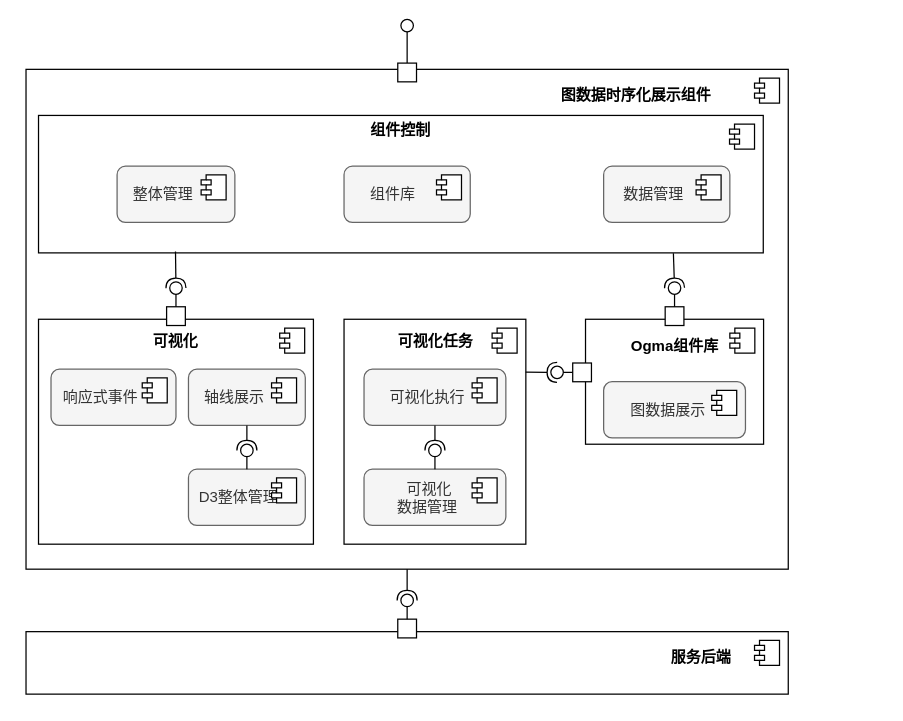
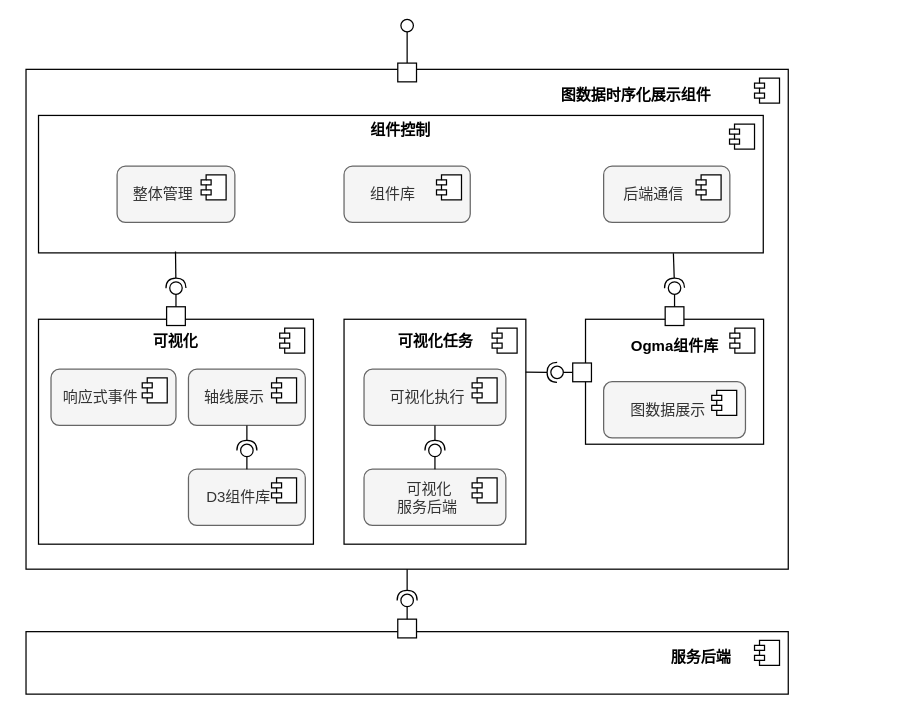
- <mxCell id="40" value="数据管理&amp;nbsp; &amp;nbsp; &amp;nbsp;&amp;nbsp;" style="html=1;dropTarget=0;whiteSpace=wrap;rounded=1;fillColor=#f5f5f5;fontColor=#333333;strokeColor=#666666;" vertex="1" parent="1"><mxGeometry x="482.25" y="132.5" width="101" height="45" as="geometry" /></mxCell>
+ <mxCell id="40" value="后端通信&amp;nbsp; &amp;nbsp; &amp;nbsp;&amp;nbsp;" style="html=1;dropTarget=0;whiteSpace=wrap;rounded=1;fillColor=#f5f5f5;fontColor=#333333;strokeColor=#666666;" vertex="1" parent="1"><mxGeometry x="482.25" y="132.5" width="101" height="45" as="geometry" /></mxCell>
- <mxCell id="32" value="D3整体管理&amp;nbsp; &amp;nbsp;&amp;nbsp;" style="html=1;dropTarget=0;whiteSpace=wrap;rounded=1;fillColor=#f5f5f5;fontColor=#333333;strokeColor=#666666;" vertex="1" parent="1"><mxGeometry x="150" y="375" width="93.5" height="45" as="geometry" /></mxCell>
+ <mxCell id="32" value="D3组件库&amp;nbsp; &amp;nbsp;&amp;nbsp;" style="html=1;dropTarget=0;whiteSpace=wrap;rounded=1;fillColor=#f5f5f5;fontColor=#333333;strokeColor=#666666;" vertex="1" parent="1"><mxGeometry x="150" y="375" width="93.5" height="45" as="geometry" /></mxCell>
- <mxCell id="53" value="可视化&amp;nbsp; &amp;nbsp;&lt;br&gt;数据管理&amp;nbsp; &amp;nbsp;&amp;nbsp;" style="html=1;dropTarget=0;whiteSpace=wrap;rounded=1;fillColor=#f5f5f5;fontColor=#333333;strokeColor=#666666;" vertex="1" parent="1"><mxGeometry x="290.5" y="375" width="113.5" height="45" as="geometry" /></mxCell>
+ <mxCell id="53" value="可视化&amp;nbsp; &amp;nbsp;&lt;br&gt;服务后端&amp;nbsp; &amp;nbsp;&amp;nbsp;" style="html=1;dropTarget=0;whiteSpace=wrap;rounded=1;fillColor=#f5f5f5;fontColor=#333333;strokeColor=#666666;" vertex="1" parent="1"><mxGeometry x="290.5" y="375" width="113.5" height="45" as="geometry" /></mxCell>
